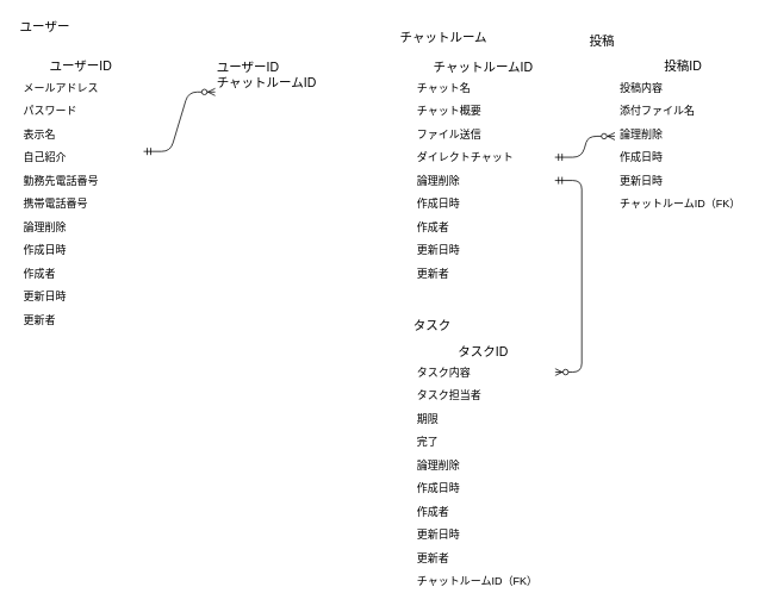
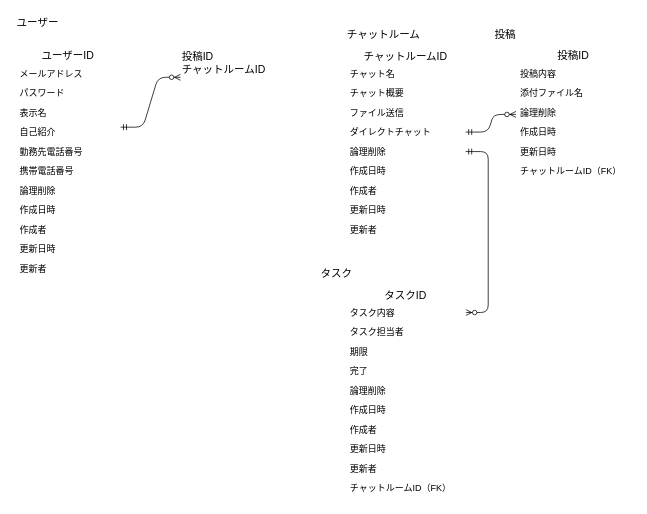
- <mxCell id="27" value="チャットルーム" style="text;html=1;strokeColor=none;fillColor=none;align=left;verticalAlign=middle;whiteSpace=wrap;rounded=0;shadow=0;glass=0;fontSize=14;" parent="1" vertex="1"><mxGeometry x="445" y="30.5" width="140" height="20" as="geometry" /></mxCell>
+ <mxCell id="27" value="チャットルーム" style="text;html=1;strokeColor=none;fillColor=none;align=left;verticalAlign=middle;whiteSpace=wrap;rounded=0;shadow=0;glass=0;fontSize=14;" parent="1" vertex="1"><mxGeometry x="460" y="35.5" width="140" height="20" as="geometry" /></mxCell>
- <mxCell id="25" value="ユーザーID&#10;チャットルームID" style="swimlane;fontStyle=0;childLayout=stackLayout;horizontal=1;startSize=40;horizontalStack=0;resizeParent=1;resizeParentMax=0;resizeLast=0;collapsible=1;marginBottom=0;align=left;fontSize=14;rounded=0;shadow=0;glass=0;strokeColor=#FFFFFF;strokeWidth=1;fillColor=none;gradientColor=none;" parent="1" vertex="1"><mxGeometry x="240" y="62.5" width="140" height="80" as="geometry" /></mxCell>
+ <mxCell id="25" value="投稿ID&#10;チャットルームID" style="swimlane;fontStyle=0;childLayout=stackLayout;horizontal=1;startSize=40;horizontalStack=0;resizeParent=1;resizeParentMax=0;resizeLast=0;collapsible=1;marginBottom=0;align=left;fontSize=14;rounded=0;shadow=0;glass=0;strokeColor=#FFFFFF;strokeWidth=1;fillColor=none;gradientColor=none;" parent="1" vertex="1"><mxGeometry x="240" y="62.5" width="140" height="80" as="geometry" /></mxCell>
- <mxCell id="28" value="タスク" style="text;html=1;strokeColor=none;fillColor=none;align=left;verticalAlign=middle;whiteSpace=wrap;rounded=0;shadow=0;glass=0;fontSize=14;" parent="1" vertex="1"><mxGeometry x="460" y="354" width="140" height="20" as="geometry" /></mxCell>
+ <mxCell id="28" value="タスク" style="text;html=1;strokeColor=none;fillColor=none;align=left;verticalAlign=middle;whiteSpace=wrap;rounded=0;shadow=0;glass=0;fontSize=14;" parent="1" vertex="1"><mxGeometry x="425" y="354" width="140" height="20" as="geometry" /></mxCell>
